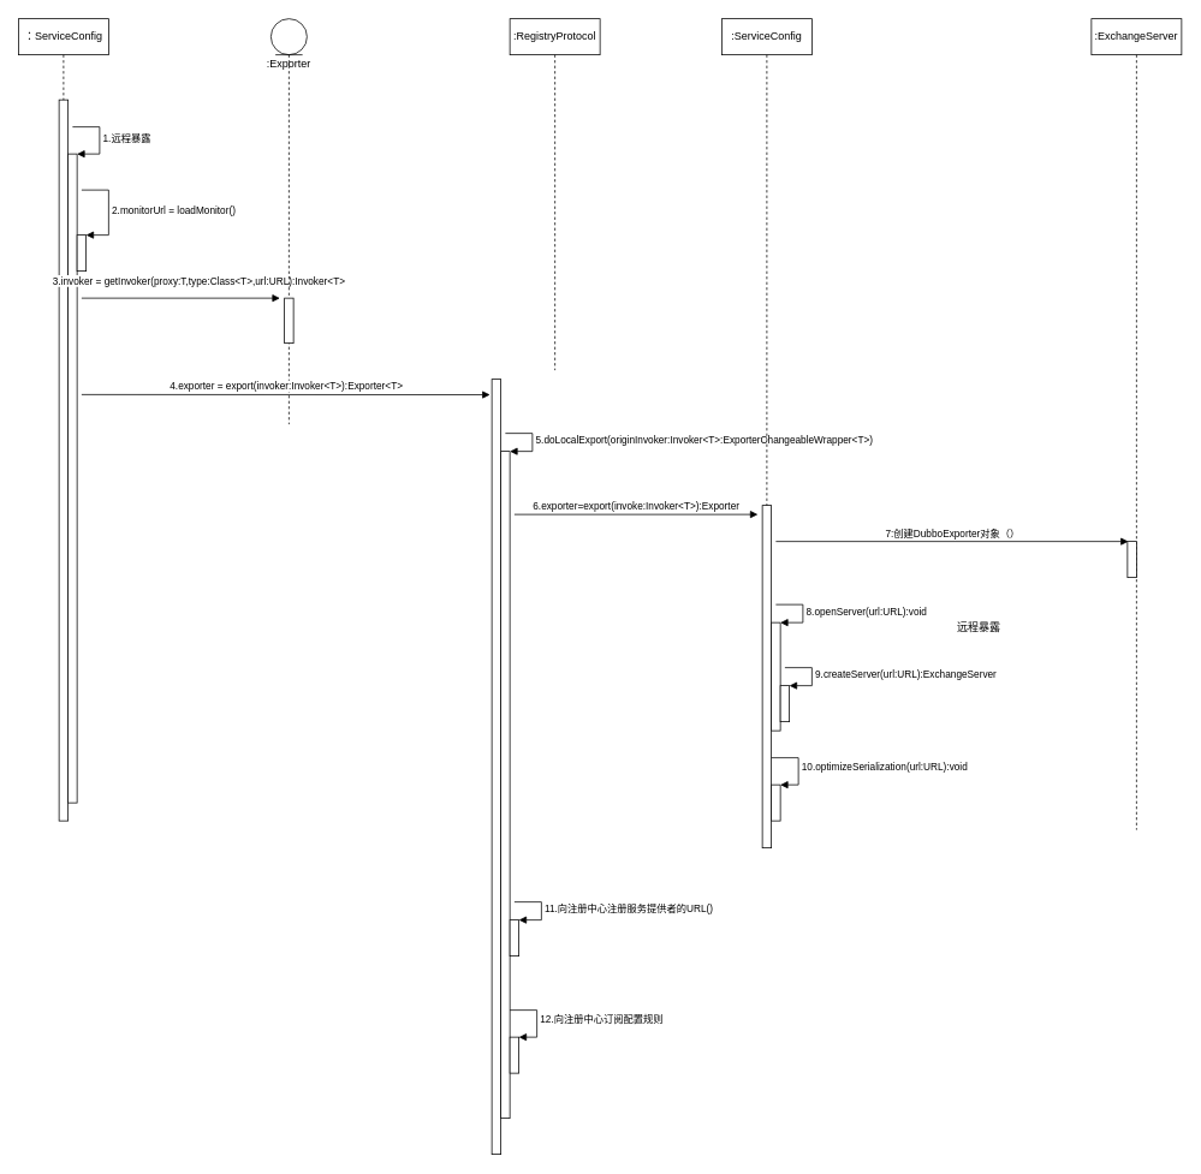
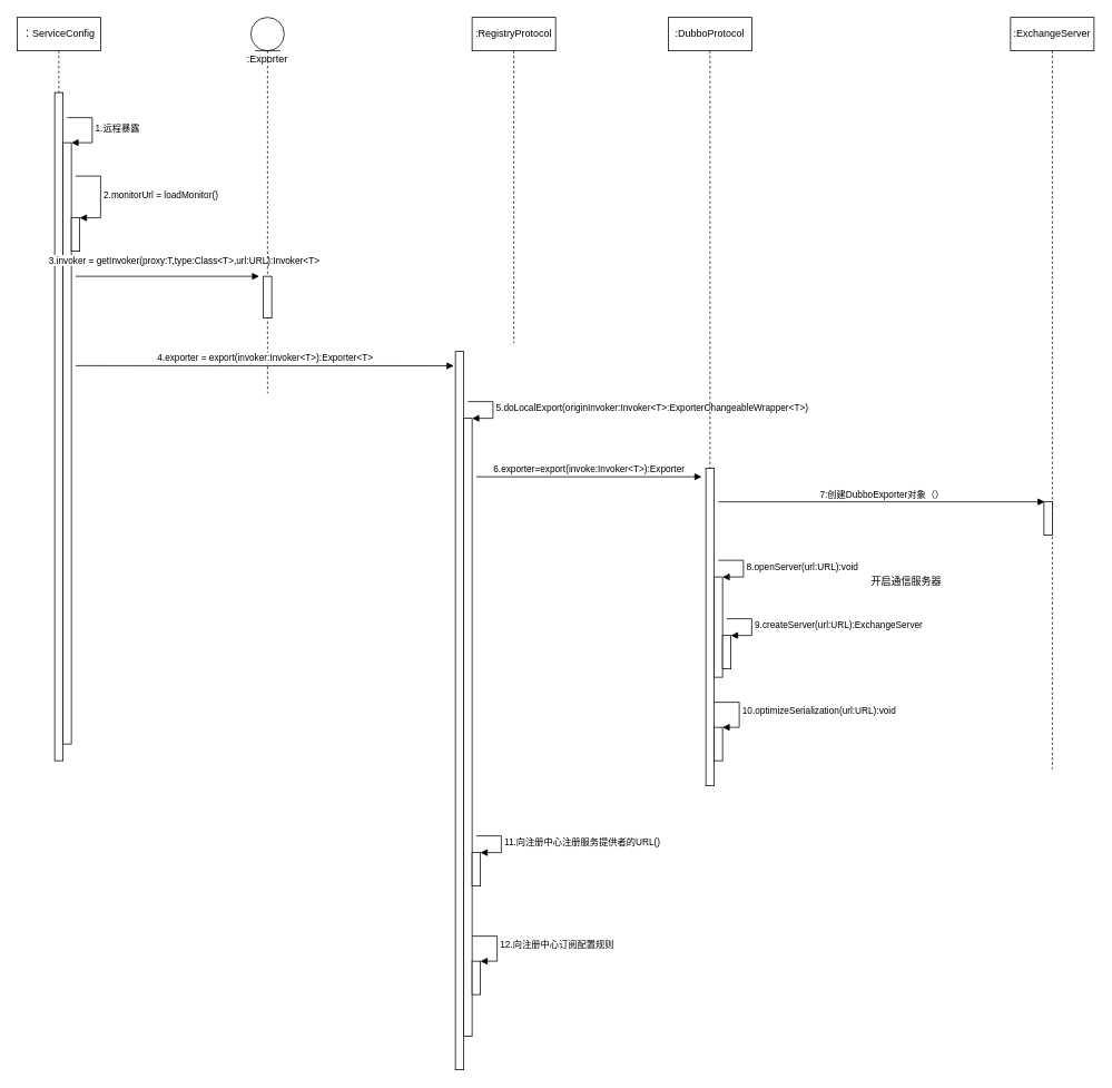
- <mxCell id="16" value=":ServiceConfig" style="shape=umlLifeline;perimeter=lifelinePerimeter;whiteSpace=wrap;html=1;container=1;collapsible=0;recursiveResize=0;outlineConnect=0;" vertex="1" parent="1"><mxGeometry x="800" y="20" width="100" height="920" as="geometry" /></mxCell>
+ <mxCell id="16" value=":DubboProtocol" style="shape=umlLifeline;perimeter=lifelinePerimeter;whiteSpace=wrap;html=1;container=1;collapsible=0;recursiveResize=0;outlineConnect=0;" vertex="1" parent="1"><mxGeometry x="800" y="20" width="100" height="920" as="geometry" /></mxCell>
- <mxCell id="28" value="远程暴露" style="text;html=1;strokeColor=none;fillColor=none;align=center;verticalAlign=middle;whiteSpace=wrap;rounded=0;" vertex="1" parent="1"><mxGeometry x="1011" y="690" width="149" height="10" as="geometry" /></mxCell>
+ <mxCell id="28" value="开启通信服务器" style="text;html=1;strokeColor=none;fillColor=none;align=center;verticalAlign=middle;whiteSpace=wrap;rounded=0;" vertex="1" parent="1"><mxGeometry x="1011" y="690" width="149" height="10" as="geometry" /></mxCell>
